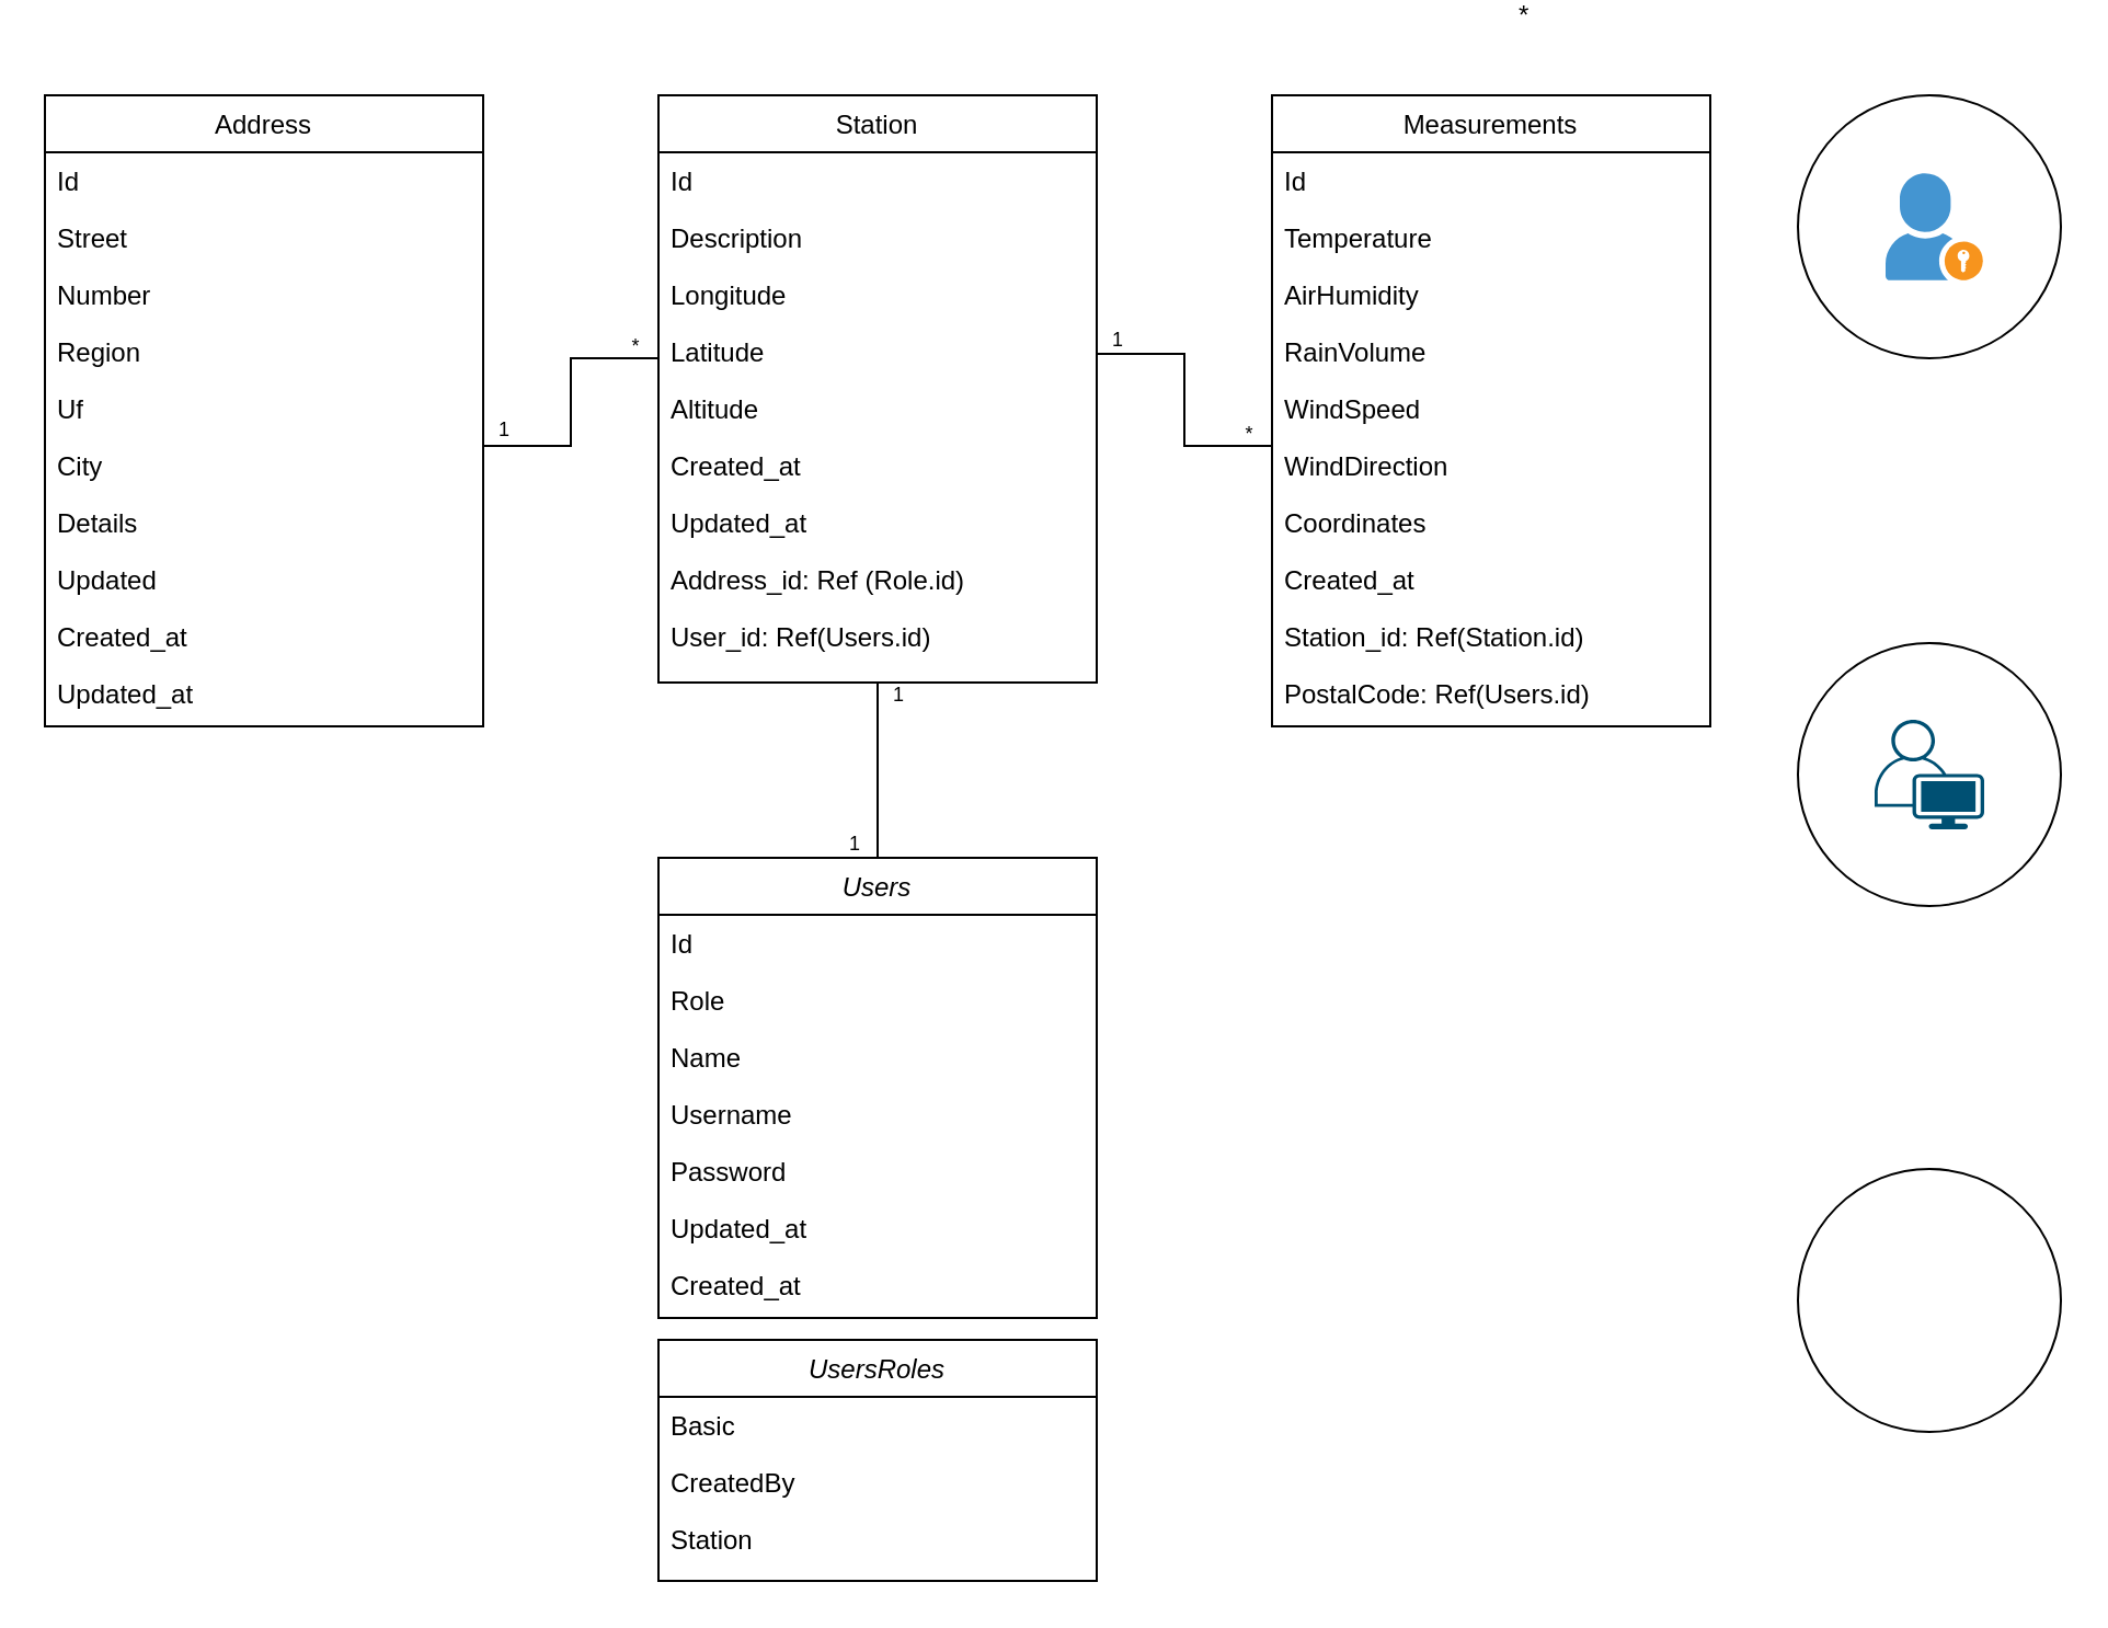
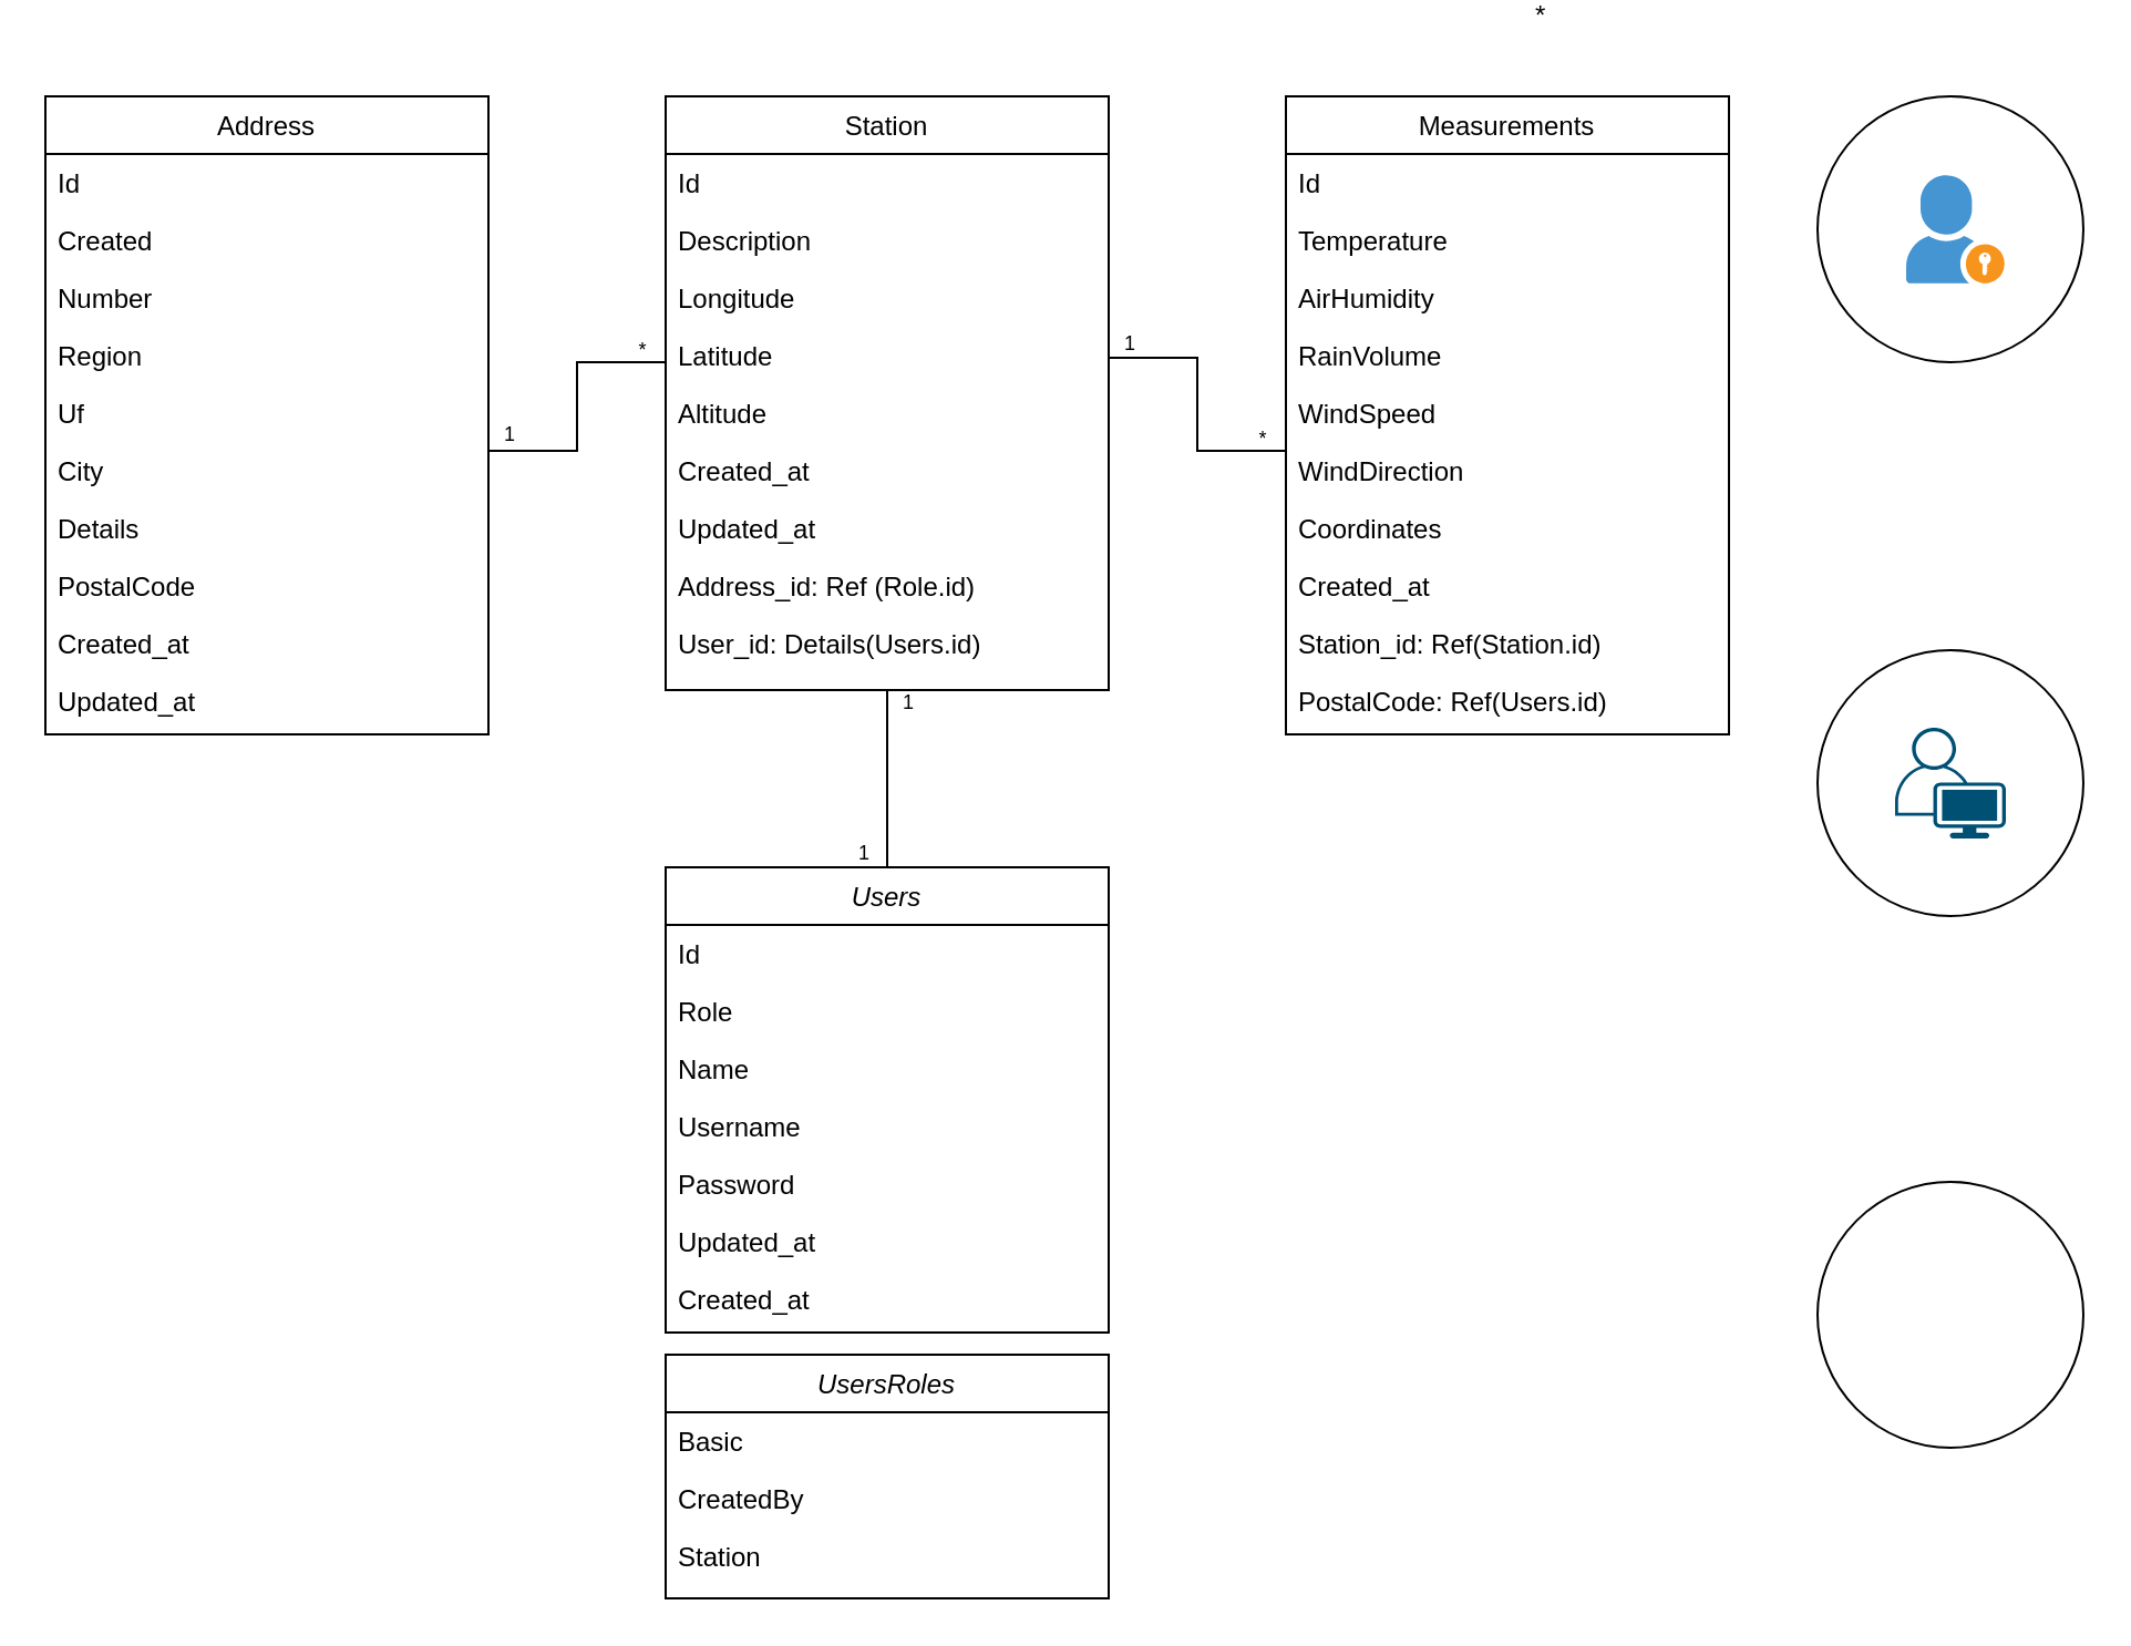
- <mxCell id="13" value="Street" style="text;align=left;verticalAlign=top;spacingLeft=4;spacingRight=4;overflow=hidden;rotatable=0;points=[[0,0.5],[1,0.5]];portConstraint=eastwest;" parent="11" vertex="1"><mxGeometry y="52" width="200" height="26" as="geometry" /></mxCell>
+ <mxCell id="13" value="Created" style="text;align=left;verticalAlign=top;spacingLeft=4;spacingRight=4;overflow=hidden;rotatable=0;points=[[0,0.5],[1,0.5]];portConstraint=eastwest;" parent="11" vertex="1"><mxGeometry y="52" width="200" height="26" as="geometry" /></mxCell>
- <mxCell id="19" value="Updated" style="text;align=left;verticalAlign=top;spacingLeft=4;spacingRight=4;overflow=hidden;rotatable=0;points=[[0,0.5],[1,0.5]];portConstraint=eastwest;rounded=0;shadow=0;html=0;" parent="11" vertex="1"><mxGeometry y="208" width="200" height="26" as="geometry" /></mxCell>
+ <mxCell id="19" value="PostalCode" style="text;align=left;verticalAlign=top;spacingLeft=4;spacingRight=4;overflow=hidden;rotatable=0;points=[[0,0.5],[1,0.5]];portConstraint=eastwest;rounded=0;shadow=0;html=0;" parent="11" vertex="1"><mxGeometry y="208" width="200" height="26" as="geometry" /></mxCell>
- <mxCell id="43" value="User_id: Ref(Users.id)" style="text;align=left;verticalAlign=top;spacingLeft=4;spacingRight=4;overflow=hidden;rotatable=0;points=[[0,0.5],[1,0.5]];portConstraint=eastwest;rounded=0;shadow=0;html=0;" parent="34" vertex="1"><mxGeometry y="234" width="200" height="26" as="geometry" /></mxCell>
+ <mxCell id="43" value="User_id: Details(Users.id)" style="text;align=left;verticalAlign=top;spacingLeft=4;spacingRight=4;overflow=hidden;rotatable=0;points=[[0,0.5],[1,0.5]];portConstraint=eastwest;rounded=0;shadow=0;html=0;" parent="34" vertex="1"><mxGeometry y="234" width="200" height="26" as="geometry" /></mxCell>
